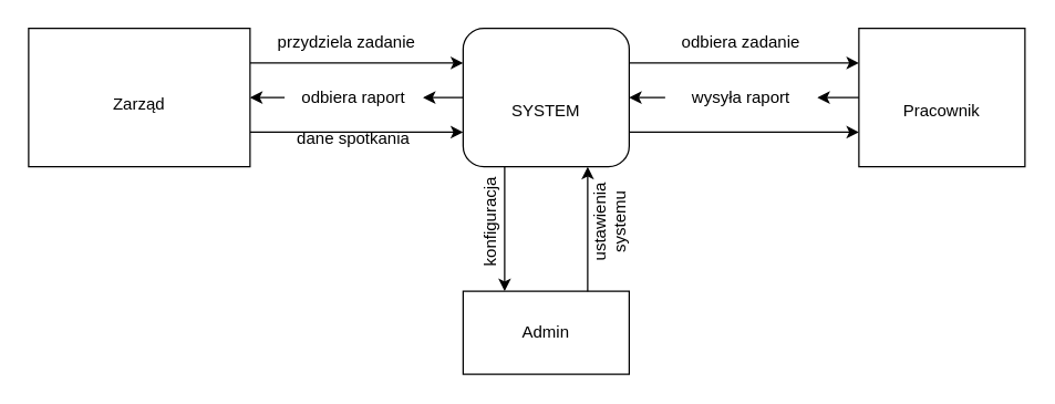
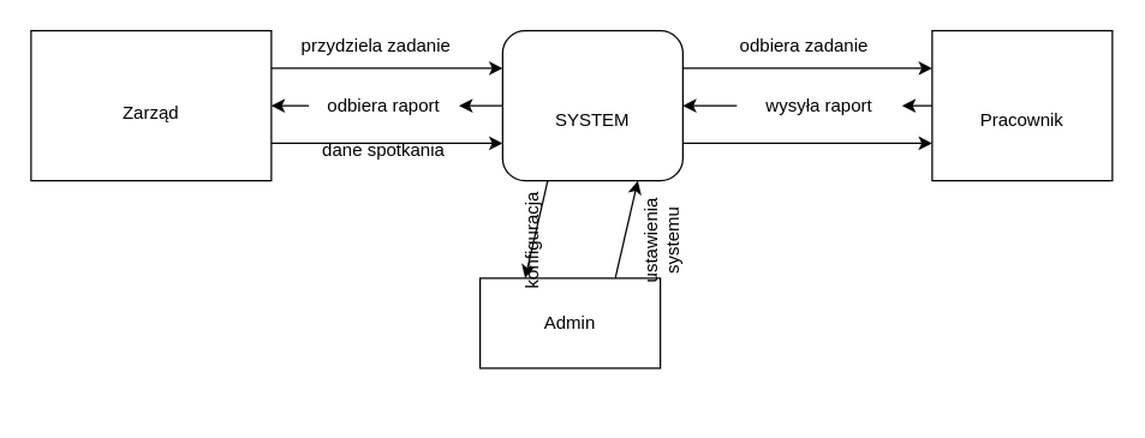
- <mxCell id="22" value="wysyła raport" style="text;html=1;strokeColor=none;fillColor=none;align=center;verticalAlign=middle;whiteSpace=wrap;rounded=0;" vertex="1" parent="1"><mxGeometry x="480" y="60" width="110" height="20" as="geometry" /></mxCell>
+ <mxCell id="22" value="wysyła raport" style="text;html=1;strokeColor=none;fillColor=none;align=center;verticalAlign=middle;whiteSpace=wrap;rounded=0;" vertex="1" parent="1"><mxGeometry x="490" y="60" width="110" height="20" as="geometry" /></mxCell>
- <mxCell id="15" value="Admin" style="rounded=0;whiteSpace=wrap;html=1;" vertex="1" parent="1"><mxGeometry x="334" y="210" width="120" height="60" as="geometry" /></mxCell>
+ <mxCell id="15" value="Admin" style="rounded=0;whiteSpace=wrap;html=1;" vertex="1" parent="1"><mxGeometry x="319" y="185" width="120" height="60" as="geometry" /></mxCell>
